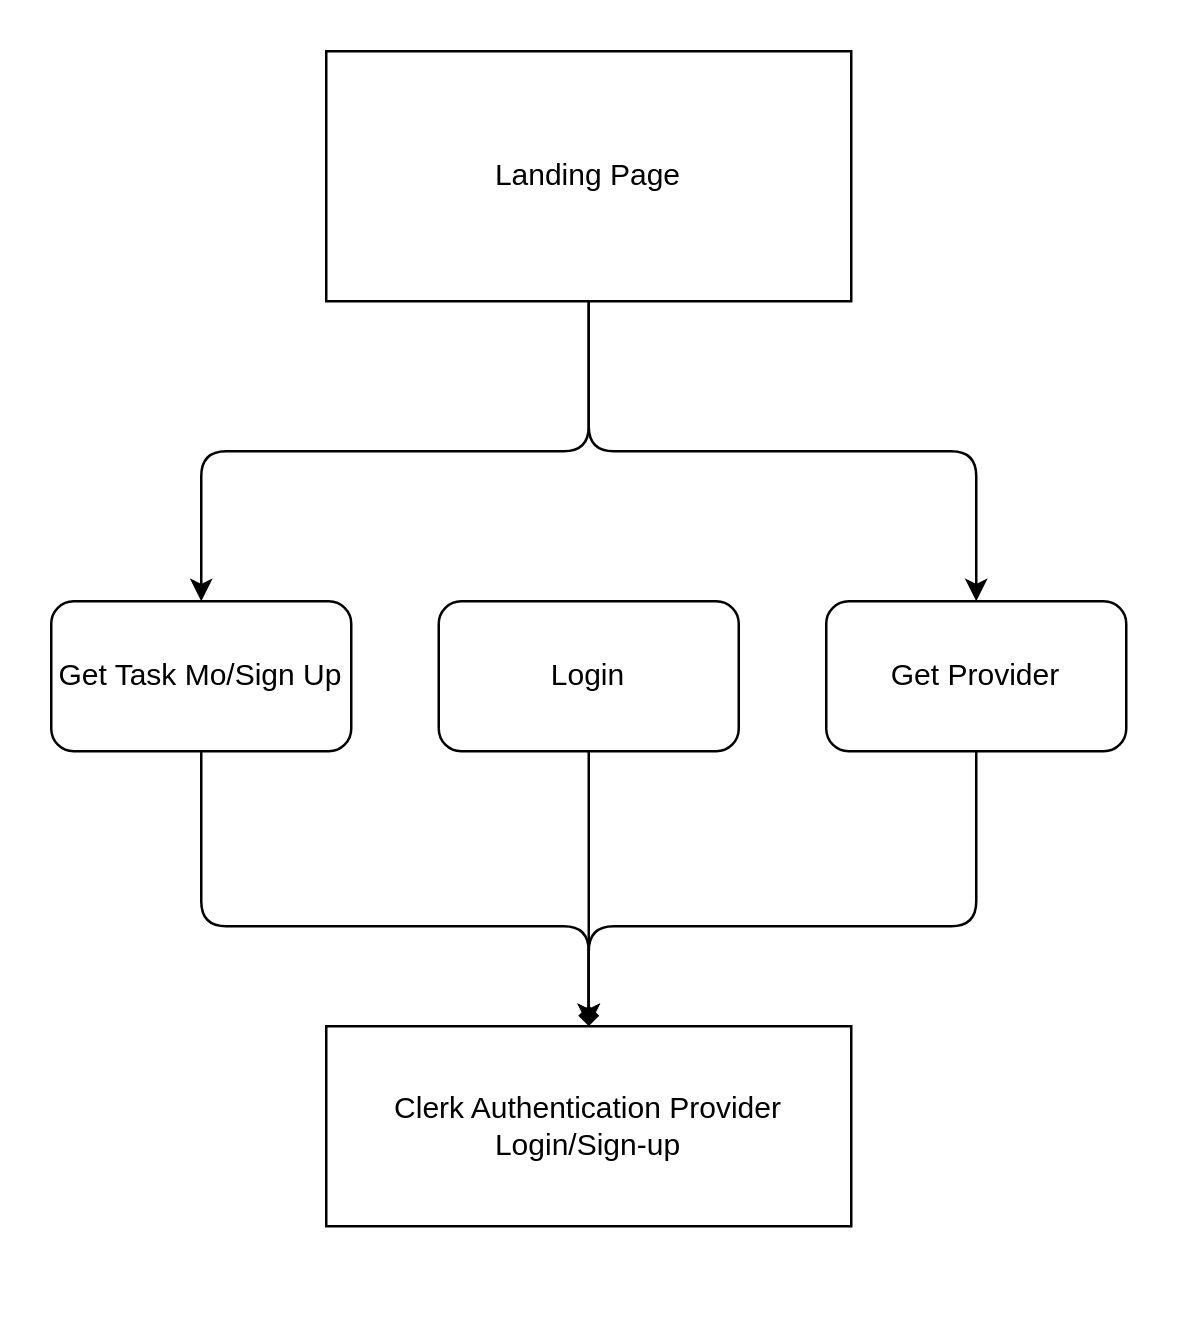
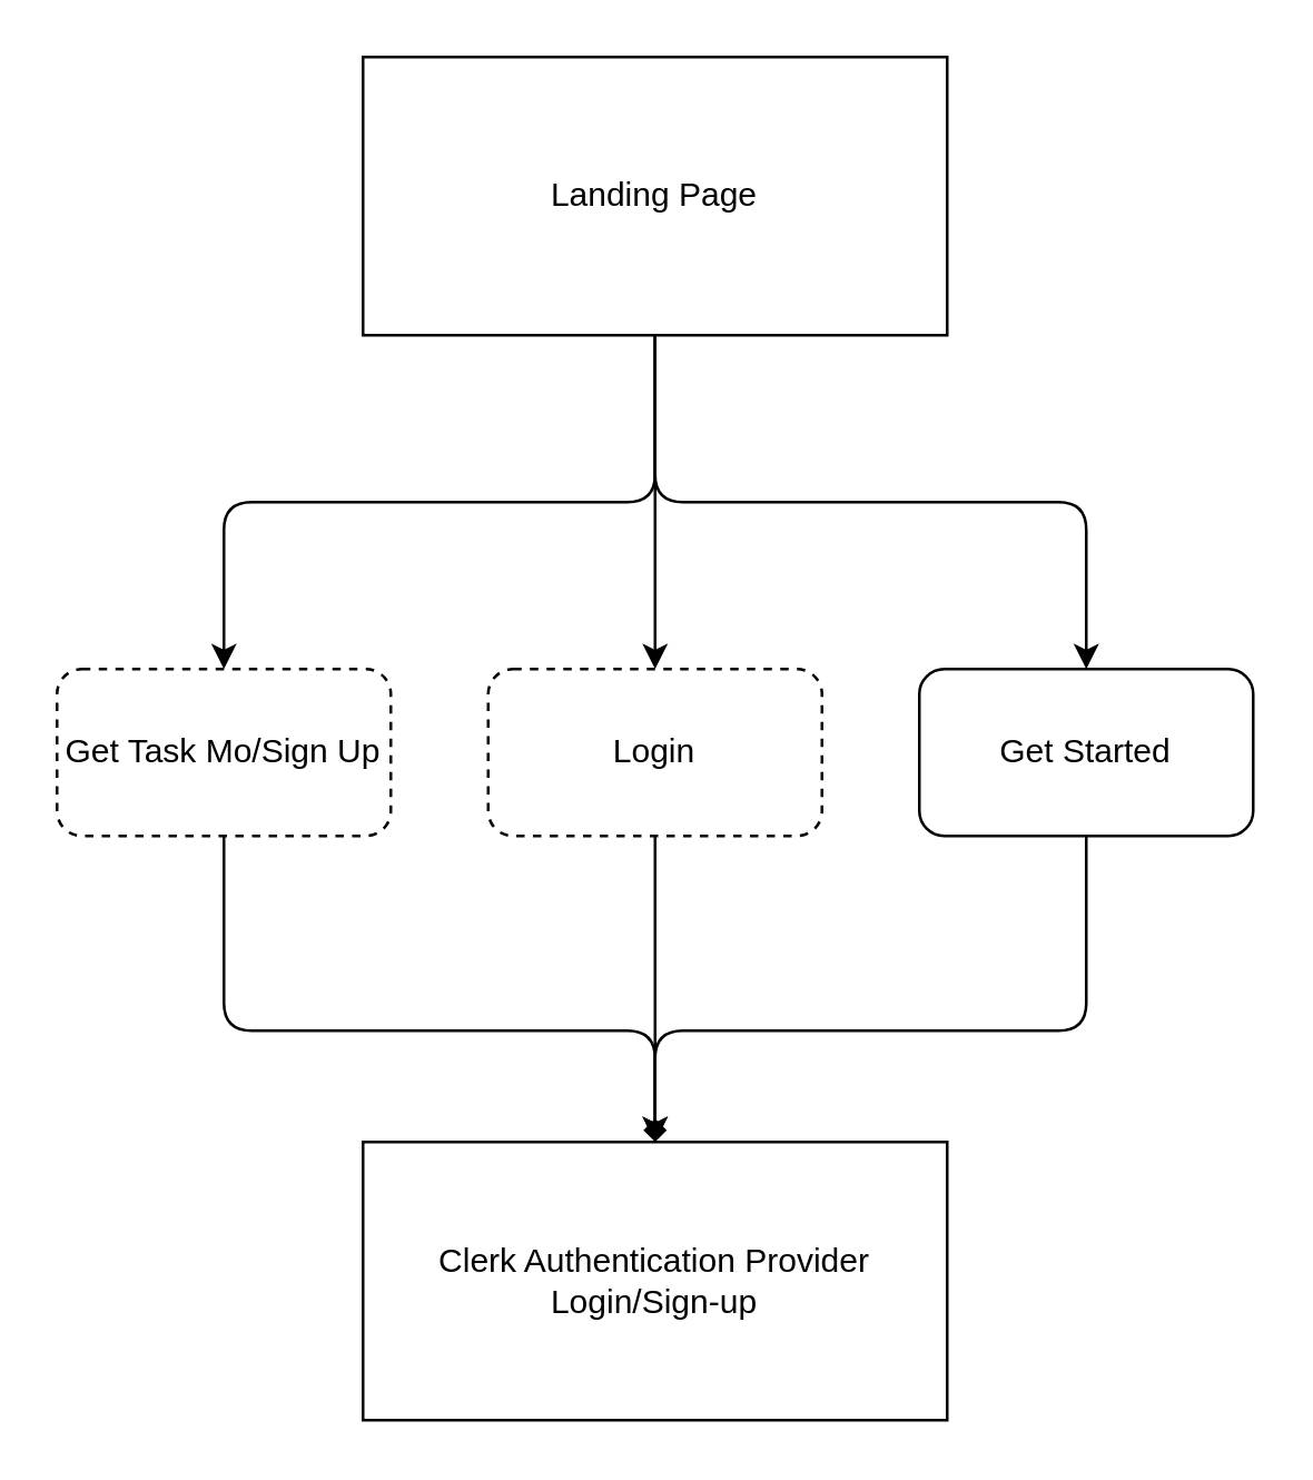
+ <mxCell id="8" value="" style="endArrow=classic;html=1;exitX=0.5;exitY=1;exitDx=0;exitDy=0;entryX=0.5;entryY=0;entryDx=0;entryDy=0;" edge="1" parent="1" source="2" target="3"><mxGeometry width="50" height="50" relative="1" as="geometry"><mxPoint x="260" y="230" as="sourcePoint" /><mxPoint x="310" y="180" as="targetPoint" /></mxGeometry></mxCell>
- <mxCell id="4" value="Get Task Mo/Sign Up" style="rounded=1;whiteSpace=wrap;html=1;" vertex="1" parent="1"><mxGeometry x="20" y="240" width="120" height="60" as="geometry" /></mxCell>
+ <mxCell id="4" value="Get Task Mo/Sign Up" style="rounded=1;whiteSpace=wrap;html=1;dashed=1;" vertex="1" parent="1"><mxGeometry x="20" y="240" width="120" height="60" as="geometry" /></mxCell>
- <mxCell id="3" value="Login" style="rounded=1;whiteSpace=wrap;html=1;" vertex="1" parent="1"><mxGeometry x="175" y="240" width="120" height="60" as="geometry" /></mxCell>
+ <mxCell id="3" value="Login" style="rounded=1;whiteSpace=wrap;html=1;dashed=1;" vertex="1" parent="1"><mxGeometry x="175" y="240" width="120" height="60" as="geometry" /></mxCell>
- <mxCell id="5" value="Get Provider" style="rounded=1;whiteSpace=wrap;html=1;" vertex="1" parent="1"><mxGeometry x="330" y="240" width="120" height="60" as="geometry" /></mxCell>
+ <mxCell id="5" value="Get Started" style="rounded=1;whiteSpace=wrap;html=1;" vertex="1" parent="1"><mxGeometry x="330" y="240" width="120" height="60" as="geometry" /></mxCell>
- <mxCell id="9" value="Clerk Authentication Provider&lt;br&gt;Login/Sign-up" style="rounded=0;whiteSpace=wrap;html=1;" vertex="1" parent="1"><mxGeometry x="130" y="410" width="210" height="80" as="geometry" /></mxCell>
+ <mxCell id="9" value="Clerk Authentication Provider&lt;br&gt;Login/Sign-up" style="rounded=0;whiteSpace=wrap;html=1;" vertex="1" parent="1"><mxGeometry x="130" y="410" width="210" height="100" as="geometry" /></mxCell>
